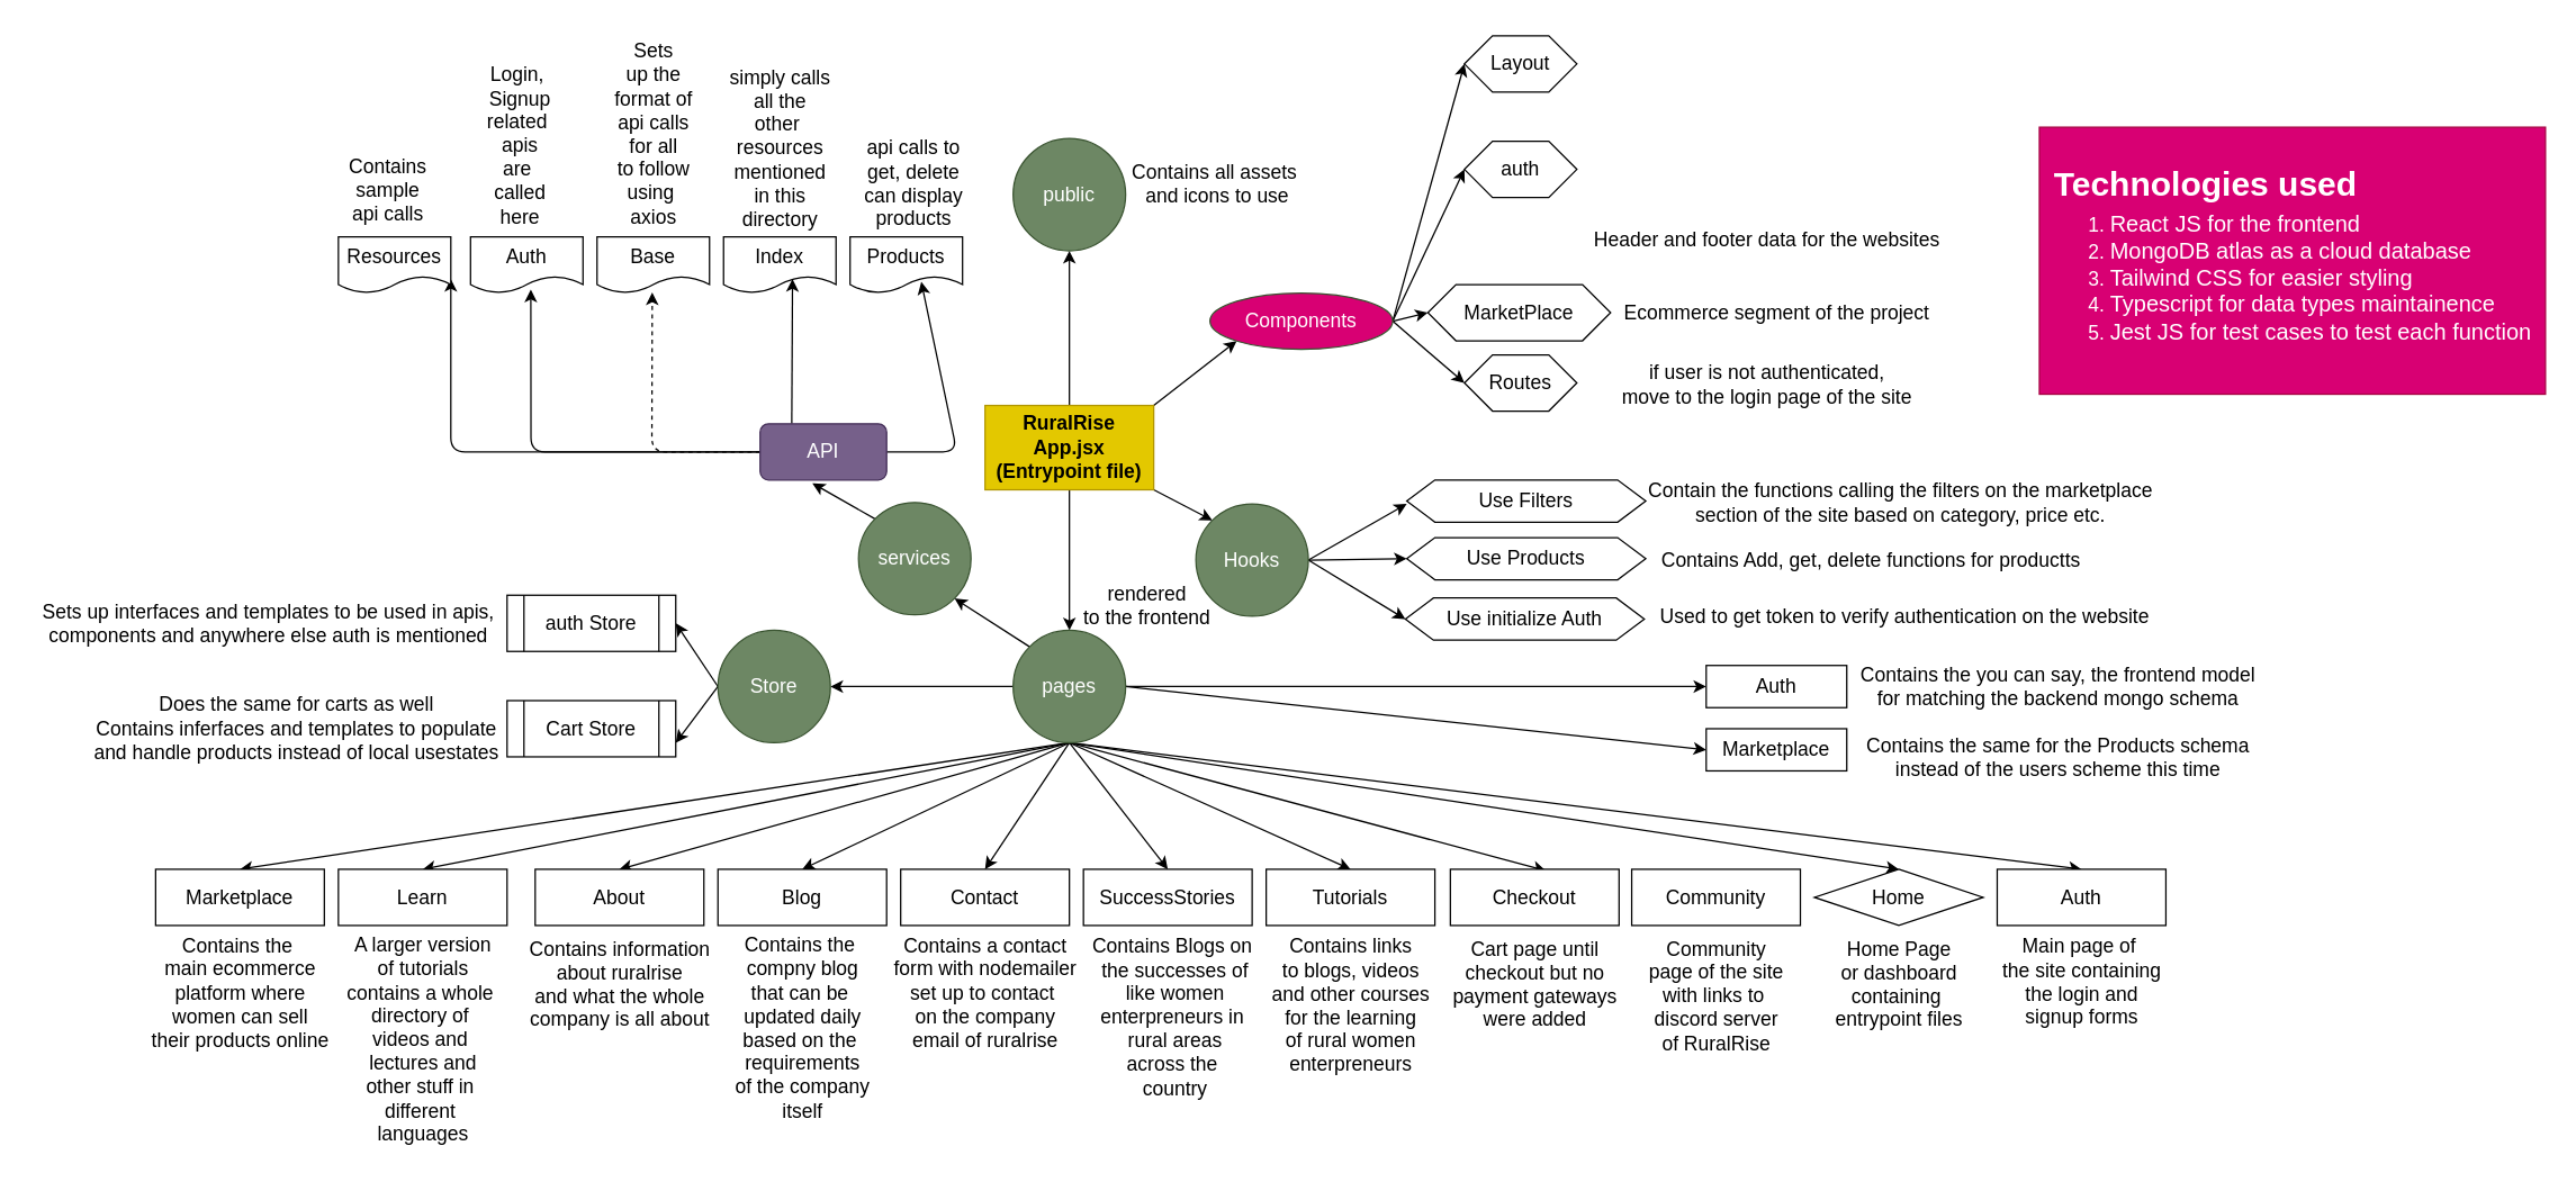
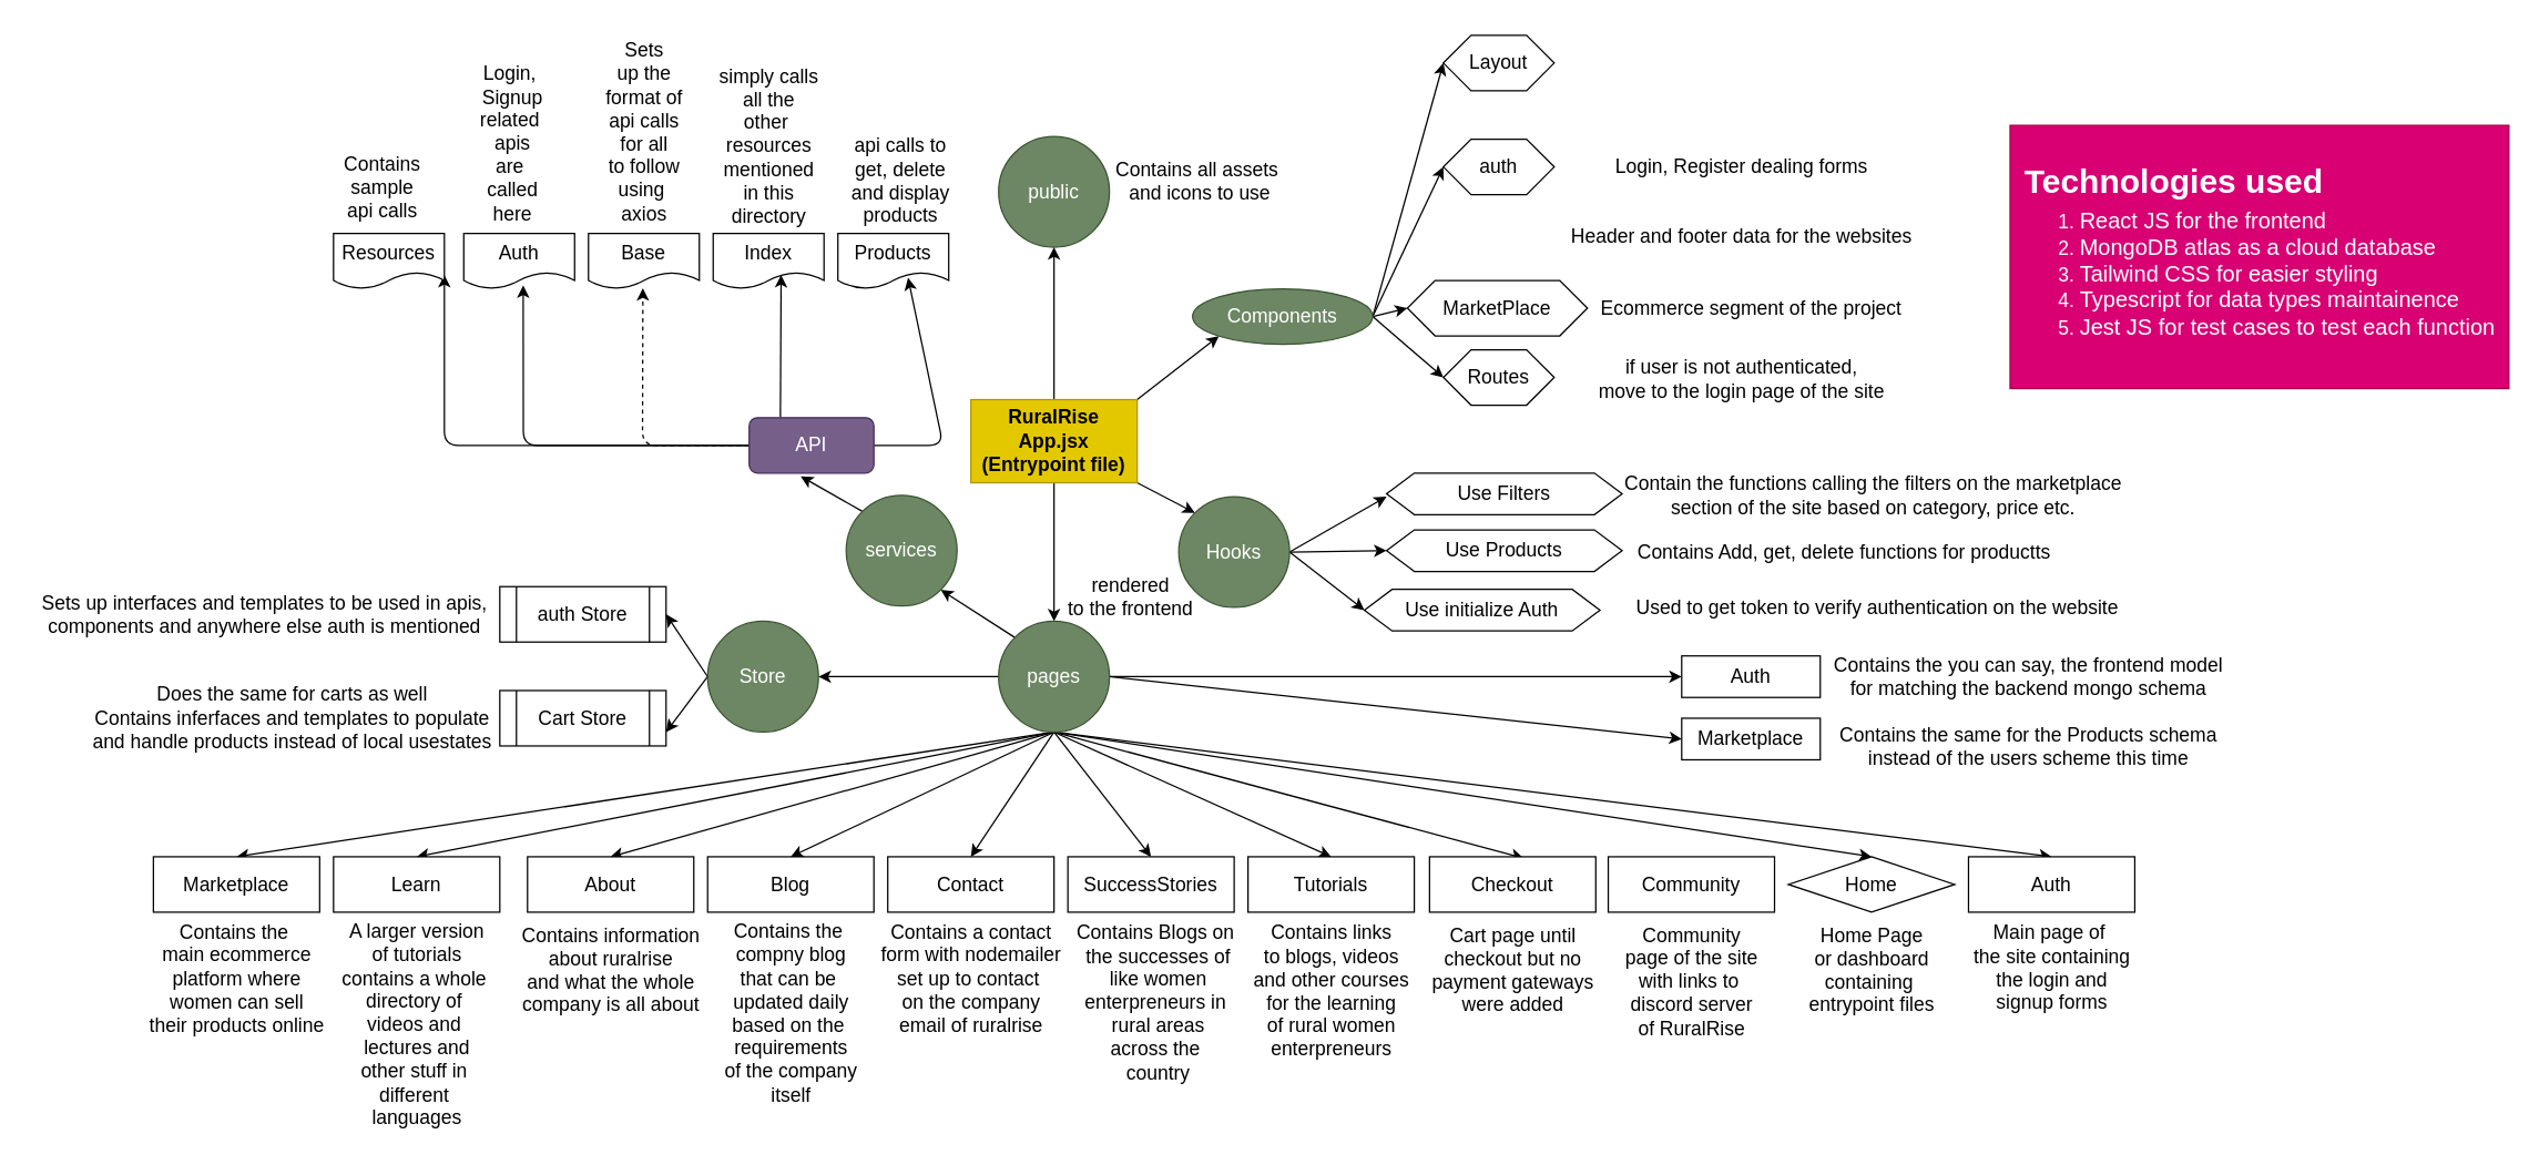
+ <mxCell id="18" value="Login, Register dealing forms" style="text;html=1;align=center;verticalAlign=middle;resizable=0;points=[];autosize=1;strokeColor=none;fillColor=none;fontSize=14;" vertex="1" parent="1"><mxGeometry x="1151" y="105" width="210" height="30" as="geometry" /></mxCell>
- <mxCell id="89" value="api calls to&lt;br&gt;get, delete&lt;br&gt;can display&lt;br&gt;products" style="text;html=1;align=center;verticalAlign=middle;resizable=0;points=[];autosize=1;strokeColor=none;fillColor=none;fontSize=14;" vertex="1" parent="1"><mxGeometry x="604" y="90" width="90" height="80" as="geometry" /></mxCell>
+ <mxCell id="89" value="api calls to&lt;br&gt;get, delete&lt;br&gt;and display&lt;br&gt;products" style="text;html=1;align=center;verticalAlign=middle;resizable=0;points=[];autosize=1;strokeColor=none;fillColor=none;fontSize=14;" vertex="1" parent="1"><mxGeometry x="604" y="90" width="90" height="80" as="geometry" /></mxCell>
- <mxCell id="13" value="Components" style="ellipse;whiteSpace=wrap;html=1;fontSize=14;fillColor=#d80073;fontColor=#ffffff;strokeColor=#3A5431;" vertex="1" parent="1"><mxGeometry x="860" y="208" width="130" height="40" as="geometry" /></mxCell>
+ <mxCell id="13" value="Components" style="ellipse;whiteSpace=wrap;html=1;fontSize=14;fillColor=#6d8764;fontColor=#ffffff;strokeColor=#3A5431;" vertex="1" parent="1"><mxGeometry x="860" y="208" width="130" height="40" as="geometry" /></mxCell>
- <mxCell id="28" value="Use initialize Auth" style="shape=hexagon;perimeter=hexagonPerimeter2;whiteSpace=wrap;html=1;fixedSize=1;fontSize=14;" vertex="1" parent="1"><mxGeometry x="999" y="425" width="170" height="30" as="geometry" /></mxCell>
+ <mxCell id="28" value="Use initialize Auth" style="shape=hexagon;perimeter=hexagonPerimeter2;whiteSpace=wrap;html=1;fixedSize=1;fontSize=14;" vertex="1" parent="1"><mxGeometry x="984" y="425" width="170" height="30" as="geometry" /></mxCell>
